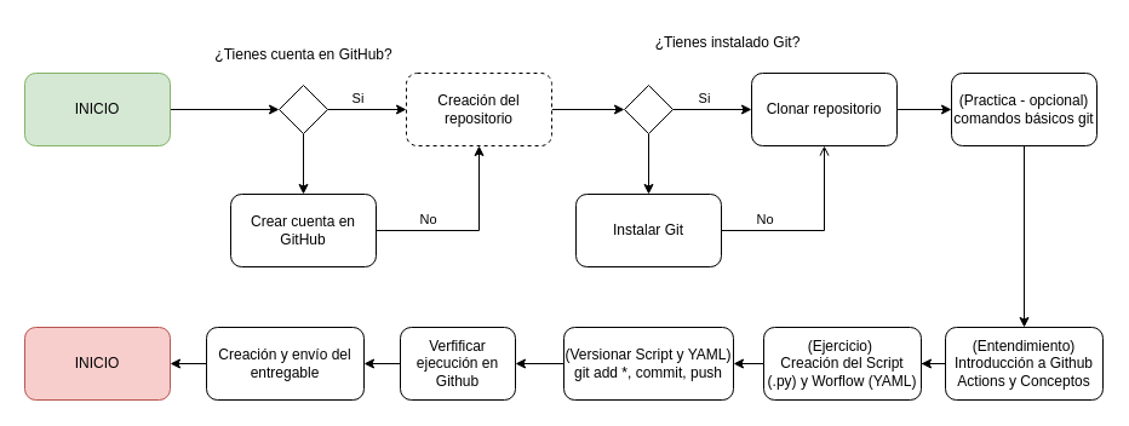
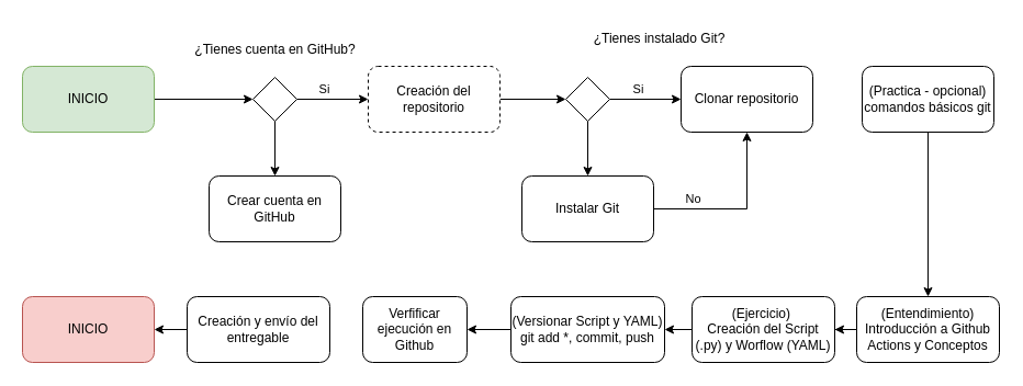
- <mxCell id="19" style="edgeStyle=orthogonalEdgeStyle;rounded=0;orthogonalLoop=1;jettySize=auto;html=1;" edge="1" parent="1" source="20" target="25"><mxGeometry relative="1" as="geometry" /></mxCell>
- <mxCell id="21" style="edgeStyle=orthogonalEdgeStyle;rounded=0;orthogonalLoop=1;jettySize=auto;html=1;entryX=0.5;entryY=1;entryDx=0;entryDy=0;endArrow=open;" edge="1" parent="1" source="23" target="20"><mxGeometry relative="1" as="geometry" /></mxCell>
+ <mxCell id="21" style="edgeStyle=orthogonalEdgeStyle;rounded=0;orthogonalLoop=1;jettySize=auto;html=1;entryX=0.5;entryY=1;entryDx=0;entryDy=0;" edge="1" parent="1" source="23" target="20"><mxGeometry relative="1" as="geometry" /></mxCell>
- <mxCell id="9" style="edgeStyle=orthogonalEdgeStyle;rounded=0;orthogonalLoop=1;jettySize=auto;html=1;entryX=0.5;entryY=1;entryDx=0;entryDy=0;" edge="1" parent="1" source="11" target="13"><mxGeometry relative="1" as="geometry" /></mxCell>
- <mxCell id="10" value="No" style="edgeLabel;html=1;align=center;verticalAlign=middle;resizable=0;points=[];" vertex="1" connectable="0" parent="9"><mxGeometry x="-0.458" y="-1" relative="1" as="geometry"><mxPoint y="-11" as="offset" /></mxGeometry></mxCell>
- <mxCell id="32" style="edgeStyle=orthogonalEdgeStyle;rounded=0;orthogonalLoop=1;jettySize=auto;html=1;" edge="1" parent="1" source="33" target="35"><mxGeometry relative="1" as="geometry" /></mxCell>
